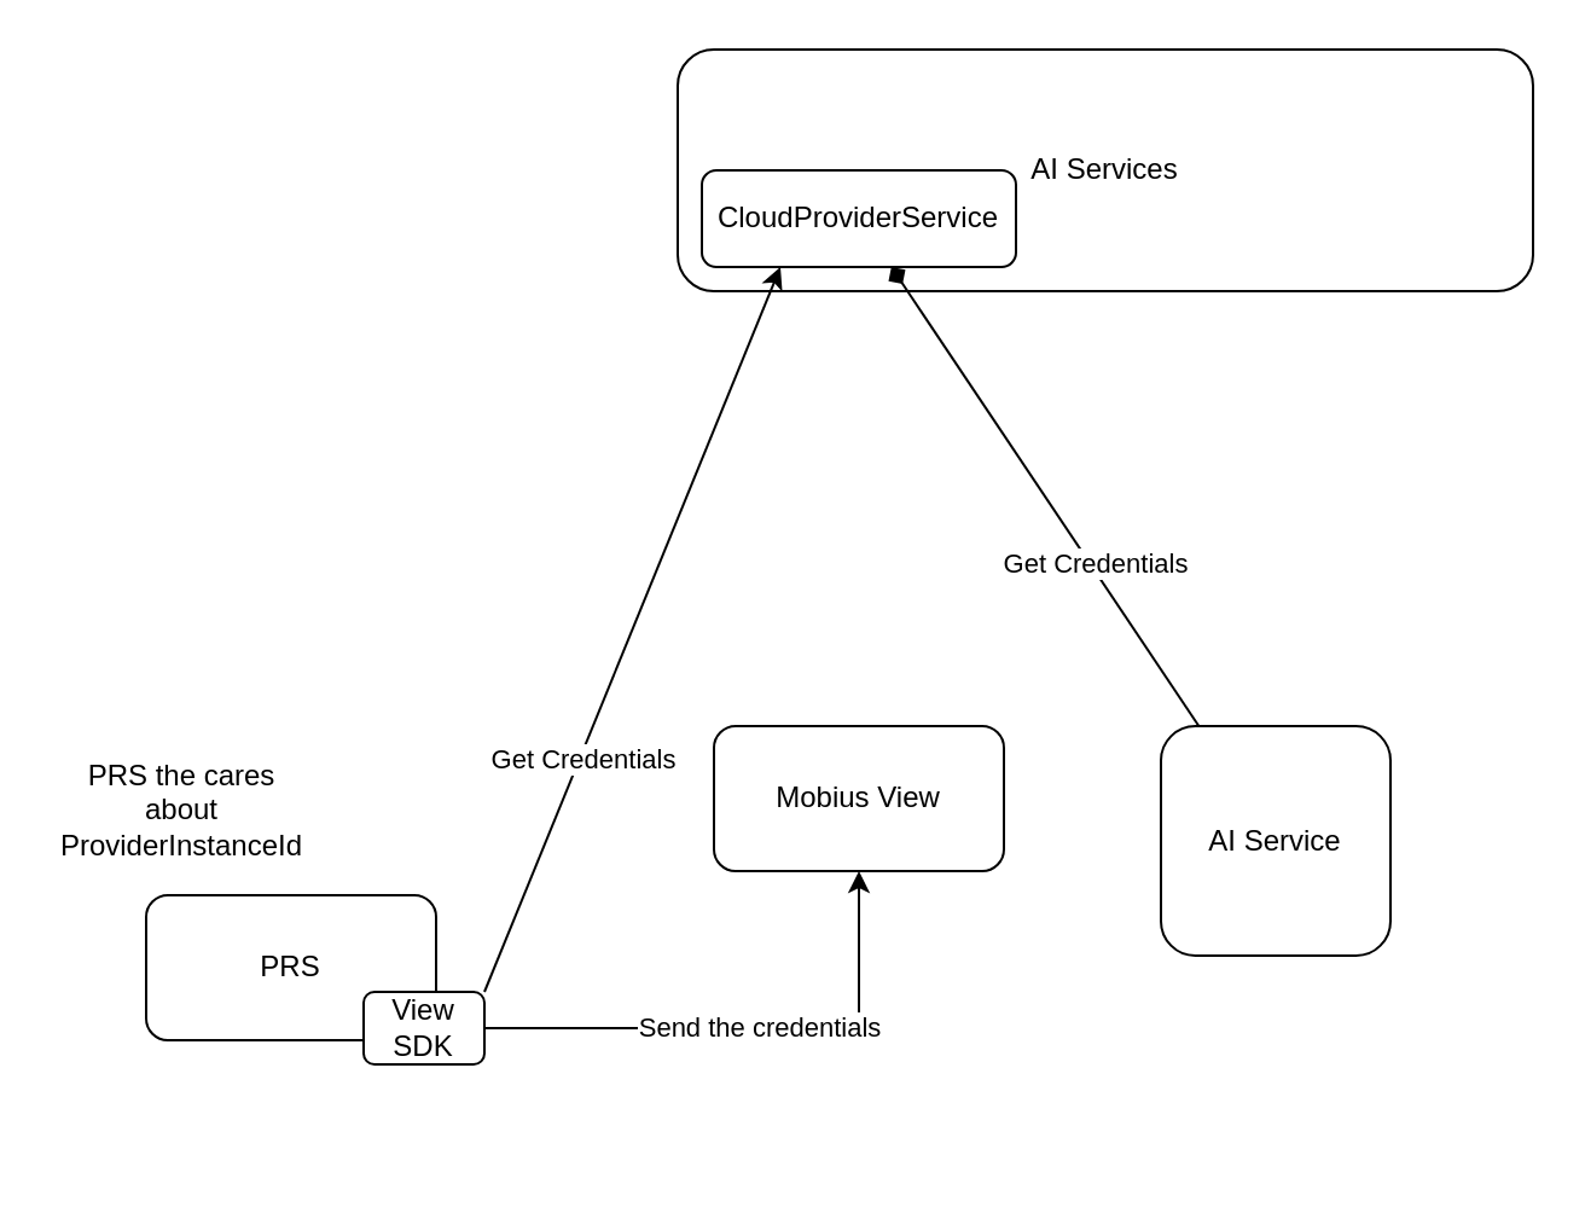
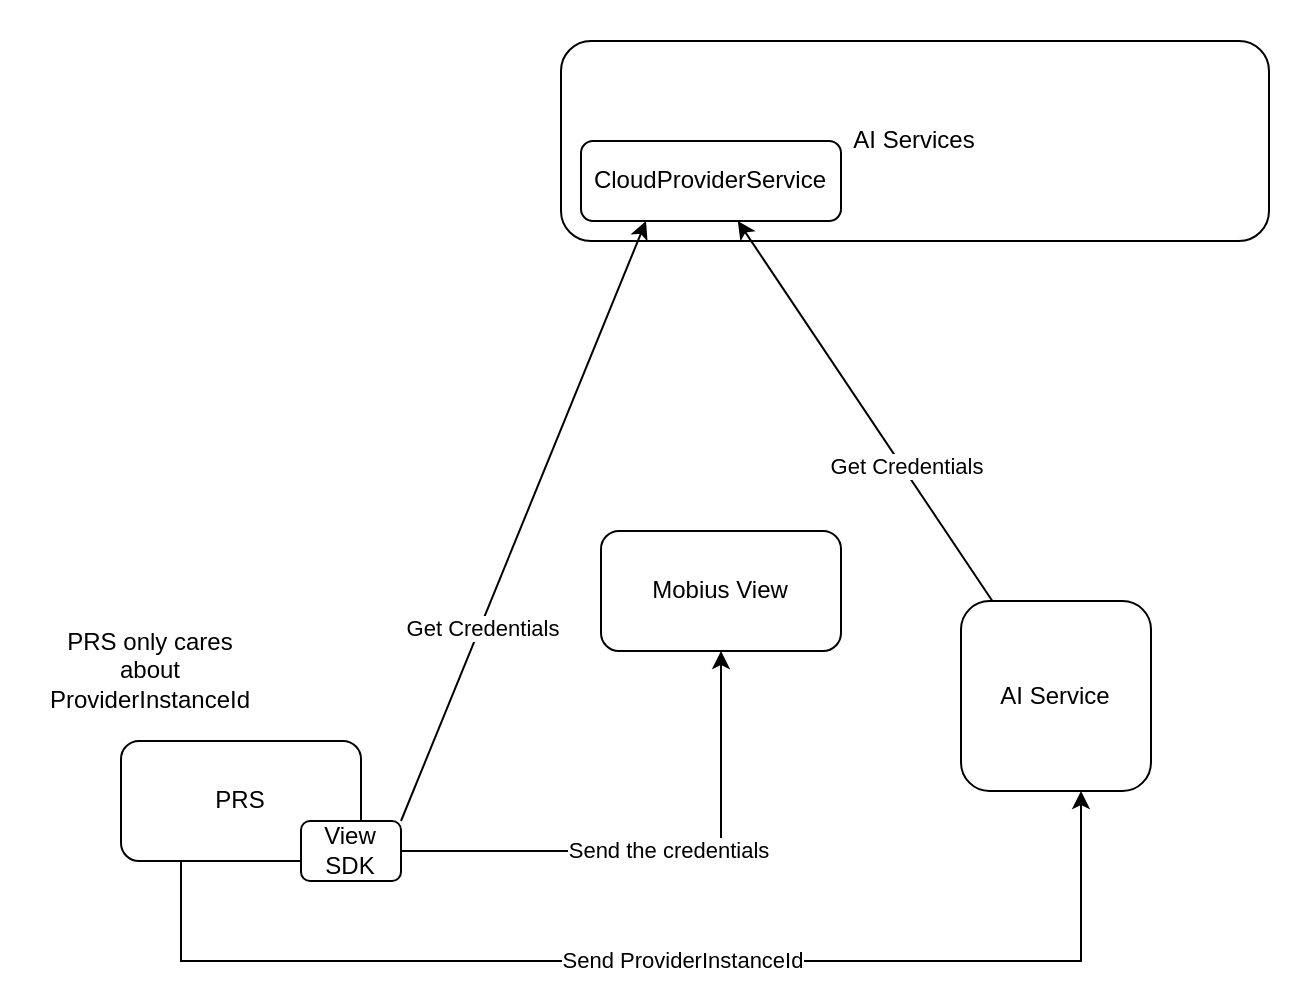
- <mxCell id="11" value="" style="endArrow=diamond;html=1;rounded=0;" edge="1" parent="1" source="2" target="10"><mxGeometry width="50" height="50" relative="1" as="geometry"><mxPoint x="610" y="250" as="sourcePoint" /><mxPoint x="660" y="200" as="targetPoint" /></mxGeometry></mxCell>
+ <mxCell id="11" value="" style="endArrow=classic;html=1;rounded=0;" edge="1" parent="1" source="2" target="10"><mxGeometry width="50" height="50" relative="1" as="geometry"><mxPoint x="610" y="250" as="sourcePoint" /><mxPoint x="660" y="200" as="targetPoint" /></mxGeometry></mxCell>
- <mxCell id="3" value="Mobius View" style="rounded=1;whiteSpace=wrap;html=1;" vertex="1" parent="1"><mxGeometry x="295" y="300" width="120" height="60" as="geometry" /></mxCell>
+ <mxCell id="3" value="Mobius View" style="rounded=1;whiteSpace=wrap;html=1;" vertex="1" parent="1"><mxGeometry x="300" y="265" width="120" height="60" as="geometry" /></mxCell>
- <mxCell id="14" value="PRS the cares about ProviderInstanceId" style="text;html=1;strokeColor=none;fillColor=none;align=center;verticalAlign=middle;whiteSpace=wrap;rounded=0;" vertex="1" parent="1"><mxGeometry x="20" y="300" width="110" height="70" as="geometry" /></mxCell>
+ <mxCell id="14" value="PRS only cares about ProviderInstanceId" style="text;html=1;strokeColor=none;fillColor=none;align=center;verticalAlign=middle;whiteSpace=wrap;rounded=0;" vertex="1" parent="1"><mxGeometry x="20" y="300" width="110" height="70" as="geometry" /></mxCell>
+ <mxCell id="15" value="" style="edgeStyle=orthogonalEdgeStyle;rounded=0;orthogonalLoop=1;jettySize=auto;html=1;exitX=0.25;exitY=1;exitDx=0;exitDy=0;" edge="1" parent="1" source="6" target="2"><mxGeometry relative="1" as="geometry"><mxPoint x="210" y="525" as="sourcePoint" /><mxPoint x="365" y="460" as="targetPoint" /><Array as="points"><mxPoint x="90" y="480" /><mxPoint x="540" y="480" /></Array></mxGeometry></mxCell>
+ <mxCell id="16" value="Send ProviderInstanceId" style="edgeLabel;html=1;align=center;verticalAlign=middle;resizable=0;points=[];" vertex="1" connectable="0" parent="15"><mxGeometry x="0.024" y="1" relative="1" as="geometry"><mxPoint as="offset" /></mxGeometry></mxCell>
